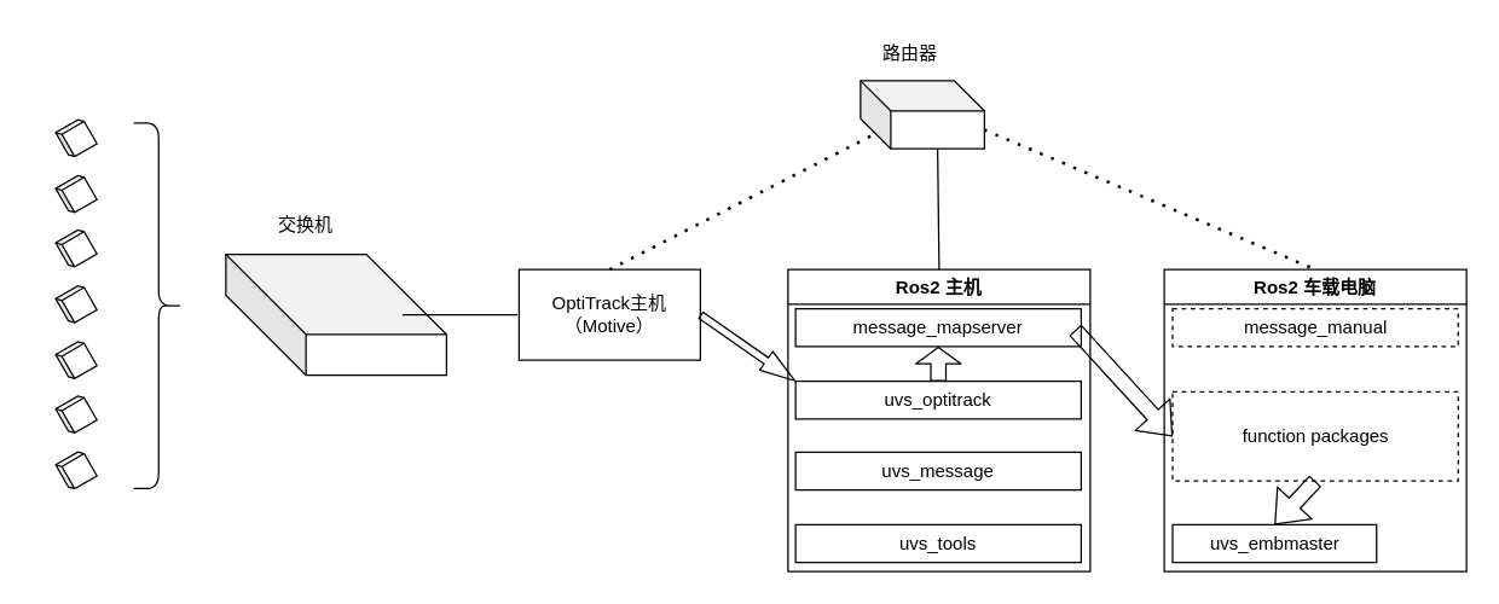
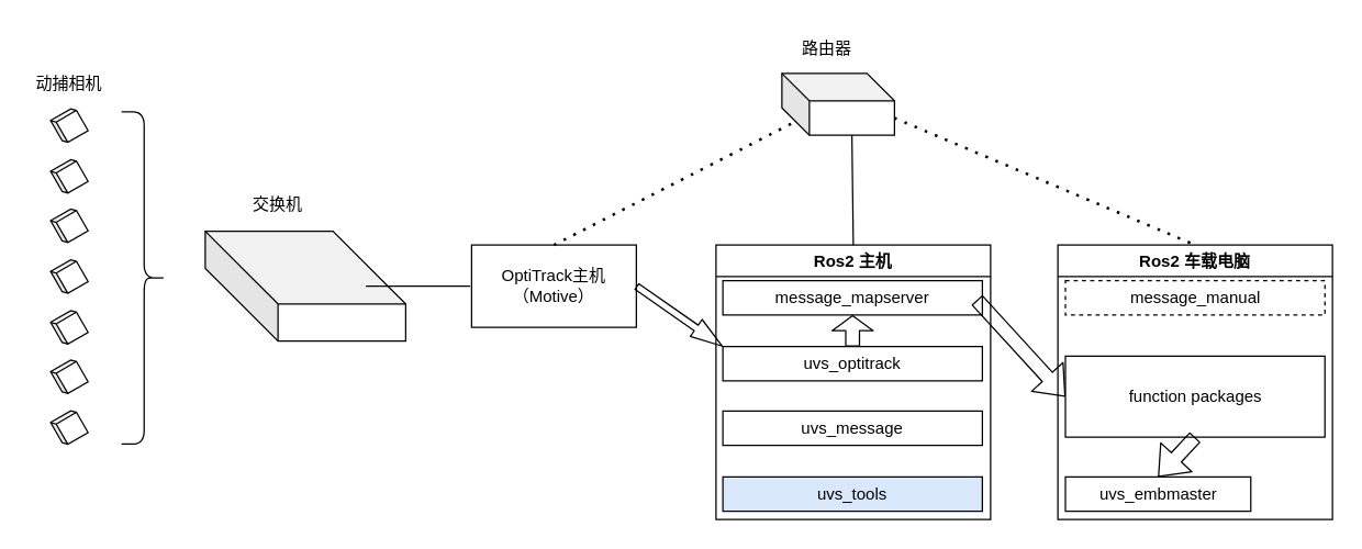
+ <mxCell id="11" value="动捕相机" style="text;html=1;strokeColor=none;fillColor=none;align=center;verticalAlign=middle;whiteSpace=wrap;rounded=0;" vertex="1" parent="1"><mxGeometry x="20" y="46" width="60" height="30" as="geometry" /></mxCell>
- <mxCell id="28" value="function packages" style="rounded=0;whiteSpace=wrap;html=1;dashed=1;" vertex="1" parent="26"><mxGeometry x="5.5" y="81" width="189" height="59" as="geometry" /></mxCell>
+ <mxCell id="28" value="function packages" style="rounded=0;whiteSpace=wrap;html=1;" vertex="1" parent="26"><mxGeometry x="5.5" y="81" width="189" height="59" as="geometry" /></mxCell>
- <mxCell id="22" value="uvs_tools" style="rounded=0;whiteSpace=wrap;html=1;" vertex="1" parent="18"><mxGeometry x="5" y="169" width="189" height="25" as="geometry" /></mxCell>
+ <mxCell id="22" value="uvs_tools" style="rounded=0;whiteSpace=wrap;html=1;fillColor=#dae8fc;" vertex="1" parent="18"><mxGeometry x="5" y="169" width="189" height="25" as="geometry" /></mxCell>
